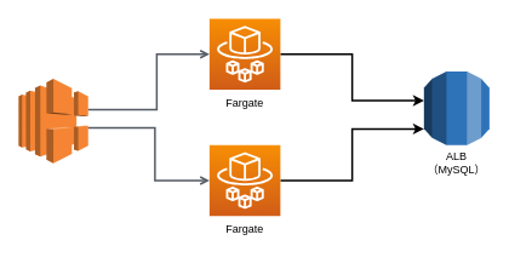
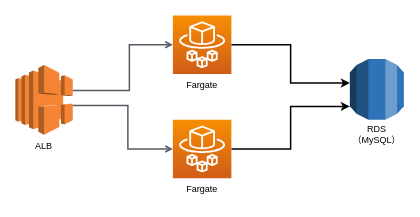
- <mxCell id="13" value="ALB（MySQL）" style="text;html=1;strokeColor=none;fillColor=none;align=center;verticalAlign=middle;whiteSpace=wrap;rounded=0;" parent="1" vertex="1"><mxGeometry x="472" y="159" width="60" height="39" as="geometry" /></mxCell>
+ <mxCell id="13" value="RDS（MySQL）" style="text;html=1;strokeColor=none;fillColor=none;align=center;verticalAlign=middle;whiteSpace=wrap;rounded=0;" parent="1" vertex="1"><mxGeometry x="472" y="159" width="60" height="39" as="geometry" /></mxCell>
+ <mxCell id="3" value="ALB" style="text;html=1;strokeColor=none;fillColor=none;align=center;verticalAlign=middle;whiteSpace=wrap;rounded=0;" parent="1" vertex="1"><mxGeometry x="28.25" y="179" width="60" height="30" as="geometry" /></mxCell>
